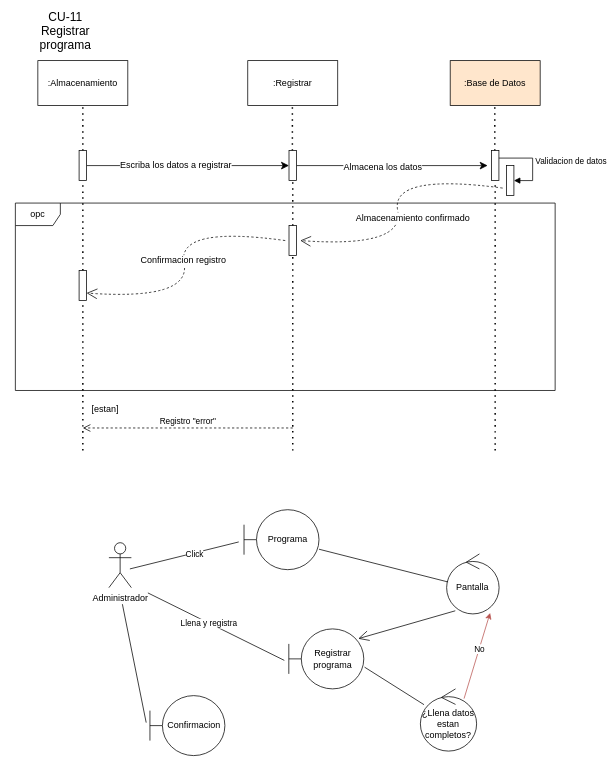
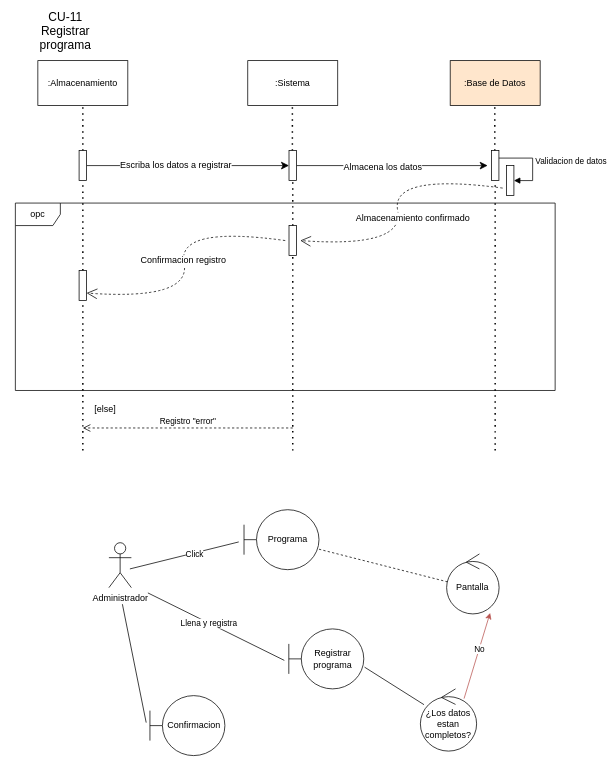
- <mxCell id="3" value=":Registrar" style="rounded=0;whiteSpace=wrap;html=1;" parent="1" vertex="1"><mxGeometry x="330" y="80" width="120" height="60" as="geometry" /></mxCell>
+ <mxCell id="3" value=":Sistema" style="rounded=0;whiteSpace=wrap;html=1;" parent="1" vertex="1"><mxGeometry x="330" y="80" width="120" height="60" as="geometry" /></mxCell>
- <mxCell id="27" value="[estan]" style="text;html=1;strokeColor=none;fillColor=none;align=center;verticalAlign=middle;whiteSpace=wrap;rounded=0;" vertex="1" parent="1"><mxGeometry x="110" y="530" width="60" height="30" as="geometry" /></mxCell>
+ <mxCell id="27" value="[else]" style="text;html=1;strokeColor=none;fillColor=none;align=center;verticalAlign=middle;whiteSpace=wrap;rounded=0;" vertex="1" parent="1"><mxGeometry x="110" y="530" width="60" height="30" as="geometry" /></mxCell>
- <mxCell id="41" value="" style="endArrow=none;html=1;rounded=0;entryX=0.028;entryY=0.468;entryDx=0;entryDy=0;entryPerimeter=0;" edge="1" parent="1" source="31" target="34"><mxGeometry width="50" height="50" relative="1" as="geometry"><mxPoint x="428.75" y="749" as="sourcePoint" /><mxPoint x="556.75" y="751" as="targetPoint" /></mxGeometry></mxCell>
+ <mxCell id="41" value="" style="endArrow=none;html=1;rounded=0;entryX=0.028;entryY=0.468;entryDx=0;entryDy=0;entryPerimeter=0;dashed=1;" edge="1" parent="1" source="31" target="34"><mxGeometry width="50" height="50" relative="1" as="geometry"><mxPoint x="428.75" y="749" as="sourcePoint" /><mxPoint x="556.75" y="751" as="targetPoint" /></mxGeometry></mxCell>
- <mxCell id="43" value="" style="endArrow=open;endFill=1;endSize=12;html=1;rounded=0;entryX=0.926;entryY=0.163;entryDx=0;entryDy=0;entryPerimeter=0;exitX=0.165;exitY=0.948;exitDx=0;exitDy=0;exitPerimeter=0;" edge="1" parent="1" source="34" target="32"><mxGeometry width="160" relative="1" as="geometry"><mxPoint x="589.75" y="791" as="sourcePoint" /><mxPoint x="749.75" y="791" as="targetPoint" /></mxGeometry></mxCell>
- <mxCell id="35" value="¿Llena datos estan completos?" style="ellipse;shape=umlControl;whiteSpace=wrap;html=1;" vertex="1" parent="1"><mxGeometry x="560.25" y="918" width="75" height="83" as="geometry" /></mxCell>
+ <mxCell id="35" value="¿Los datos estan completos?" style="ellipse;shape=umlControl;whiteSpace=wrap;html=1;" vertex="1" parent="1"><mxGeometry x="560.25" y="918" width="75" height="83" as="geometry" /></mxCell>
